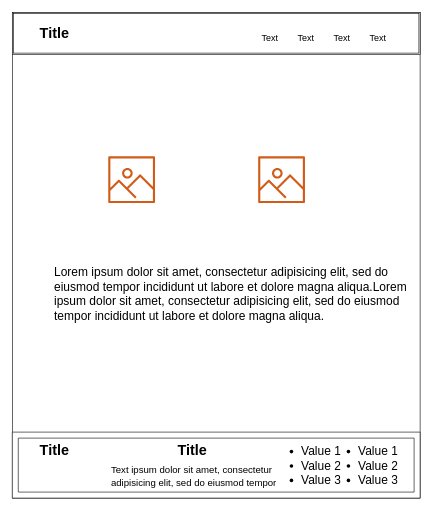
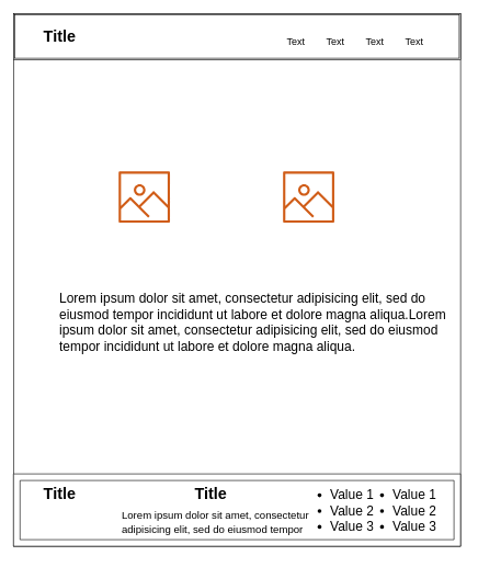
- <mxCell id="14" value="&lt;h1&gt;&lt;br&gt;&lt;/h1&gt;&lt;p style=&quot;font-size: 19px&quot;&gt;&lt;font style=&quot;font-size: 16px&quot;&gt;Text ipsum dolor sit amet, consectetur adipisicing elit, sed do eiusmod tempor incididunt ut labore et dolore magna aliqua&lt;/font&gt;.&lt;/p&gt;" style="text;html=1;strokeColor=none;fillColor=none;spacing=5;spacingTop=-20;whiteSpace=wrap;overflow=hidden;rounded=0;fontSize=20;" vertex="1" parent="1"><mxGeometry x="180" y="680" width="330" height="140" as="geometry" /></mxCell>
+ <mxCell id="14" value="&lt;h1&gt;&lt;br&gt;&lt;/h1&gt;&lt;p style=&quot;font-size: 19px&quot;&gt;&lt;font style=&quot;font-size: 16px&quot;&gt;Lorem ipsum dolor sit amet, consectetur adipisicing elit, sed do eiusmod tempor incididunt ut labore et dolore magna aliqua&lt;/font&gt;.&lt;/p&gt;" style="text;html=1;strokeColor=none;fillColor=none;spacing=5;spacingTop=-20;whiteSpace=wrap;overflow=hidden;rounded=0;fontSize=20;" vertex="1" parent="1"><mxGeometry x="180" y="680" width="330" height="140" as="geometry" /></mxCell>
